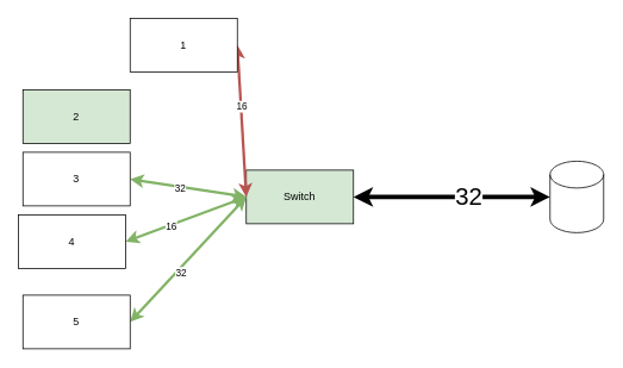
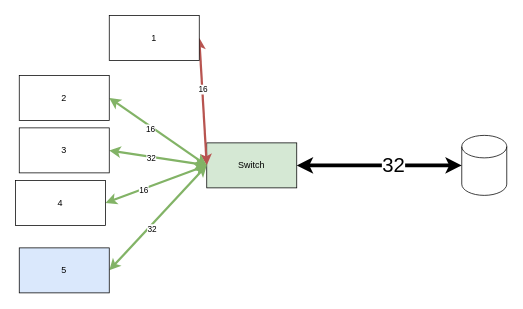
- <mxCell id="12" value="2" style="rounded=0;whiteSpace=wrap;html=1;fillColor=#d5e8d4;" vertex="1" parent="1"><mxGeometry x="25" y="100" width="120" height="60" as="geometry" /></mxCell>
+ <mxCell id="12" value="2" style="rounded=0;whiteSpace=wrap;html=1;" vertex="1" parent="1"><mxGeometry x="25" y="100" width="120" height="60" as="geometry" /></mxCell>
+ <mxCell id="10" style="rounded=0;orthogonalLoop=1;jettySize=auto;html=1;exitX=1;exitY=0.5;exitDx=0;exitDy=0;entryX=0;entryY=0.5;entryDx=0;entryDy=0;startArrow=classic;startFill=1;fillColor=#d5e8d4;strokeColor=#82b366;strokeWidth=3;" edge="1" parent="1" source="12" target="2"><mxGeometry relative="1" as="geometry" /></mxCell>
+ <mxCell id="11" value="16" style="edgeLabel;html=1;align=center;verticalAlign=middle;resizable=0;points=[];" vertex="1" connectable="0" parent="10"><mxGeometry x="-0.143" y="-3" relative="1" as="geometry"><mxPoint as="offset" /></mxGeometry></mxCell>
- <mxCell id="5" value="5" style="rounded=0;whiteSpace=wrap;html=1;" vertex="1" parent="1"><mxGeometry x="25" y="330" width="120" height="60" as="geometry" /></mxCell>
+ <mxCell id="5" value="5" style="rounded=0;whiteSpace=wrap;html=1;fillColor=#dae8fc;" vertex="1" parent="1"><mxGeometry x="25" y="330" width="120" height="60" as="geometry" /></mxCell>
